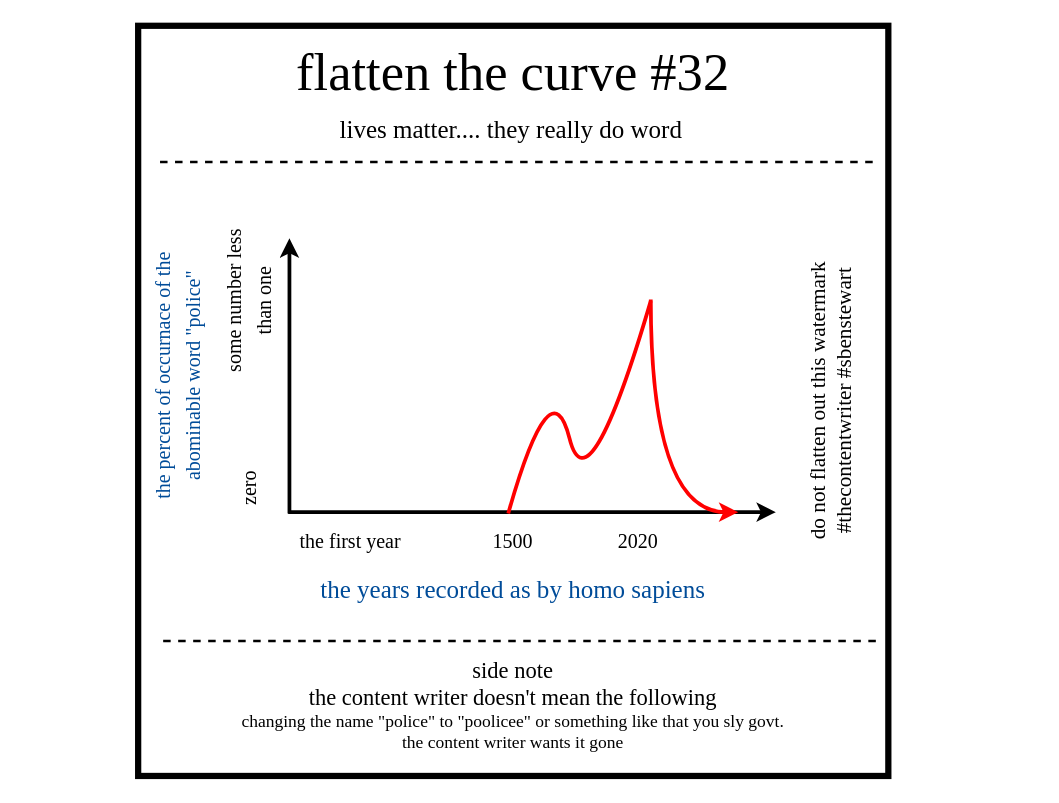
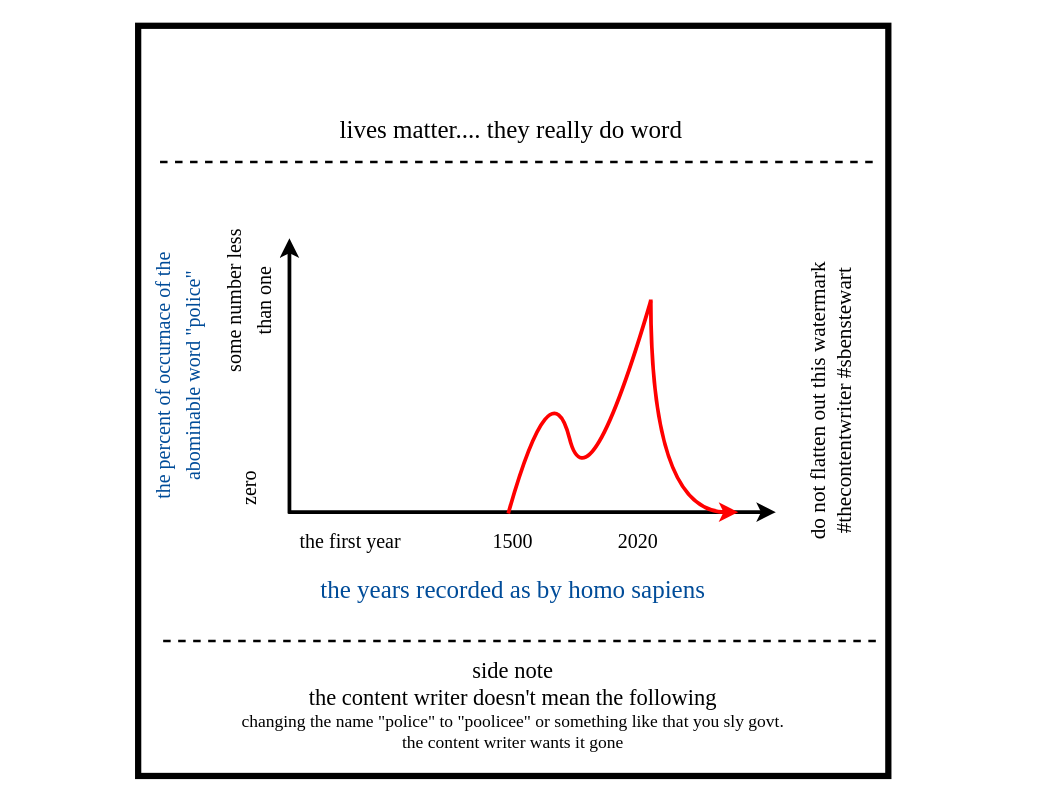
- <mxCell id="3" value="&lt;font&gt;&lt;font style=&quot;font-size: 42px&quot;&gt;flatten the curve #32&lt;/font&gt;&lt;br&gt;&lt;/font&gt;" style="text;html=1;strokeColor=none;fillColor=none;align=center;verticalAlign=middle;whiteSpace=wrap;rounded=0;fontFamily=xkcd;" parent="1" vertex="1"><mxGeometry x="125" y="48" width="570" height="20" as="geometry" /></mxCell>
